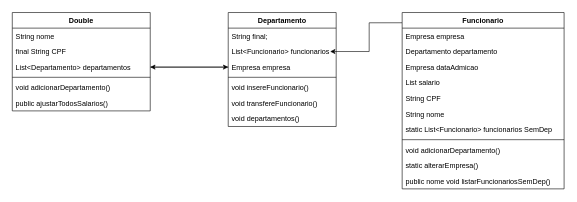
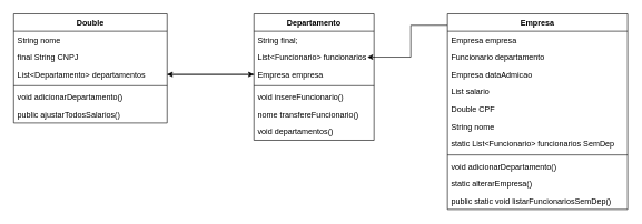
- <mxCell id="20" value="Funcionario" style="swimlane;fontStyle=1;align=center;verticalAlign=top;childLayout=stackLayout;horizontal=1;startSize=26;horizontalStack=0;resizeParent=1;resizeParentMax=0;resizeLast=0;collapsible=1;marginBottom=0;" parent="1" vertex="1"><mxGeometry x="670" y="20" width="270" height="294" as="geometry" /></mxCell>
+ <mxCell id="20" value="Empresa" style="swimlane;fontStyle=1;align=center;verticalAlign=top;childLayout=stackLayout;horizontal=1;startSize=26;horizontalStack=0;resizeParent=1;resizeParentMax=0;resizeLast=0;collapsible=1;marginBottom=0;" parent="1" vertex="1"><mxGeometry x="670" y="20" width="270" height="294" as="geometry" /></mxCell>
- <mxCell id="12" value="final String CPF" style="text;strokeColor=none;fillColor=none;align=left;verticalAlign=top;spacingLeft=4;spacingRight=4;overflow=hidden;rotatable=0;points=[[0,0.5],[1,0.5]];portConstraint=eastwest;" parent="10" vertex="1"><mxGeometry y="52" width="230" height="26" as="geometry" /></mxCell>
+ <mxCell id="12" value="final String CNPJ" style="text;strokeColor=none;fillColor=none;align=left;verticalAlign=top;spacingLeft=4;spacingRight=4;overflow=hidden;rotatable=0;points=[[0,0.5],[1,0.5]];portConstraint=eastwest;" parent="10" vertex="1"><mxGeometry y="52" width="230" height="26" as="geometry" /></mxCell>
- <mxCell id="22" value="Departamento departamento" style="text;strokeColor=none;fillColor=none;align=left;verticalAlign=top;spacingLeft=4;spacingRight=4;overflow=hidden;rotatable=0;points=[[0,0.5],[1,0.5]];portConstraint=eastwest;" parent="20" vertex="1"><mxGeometry y="52" width="270" height="26" as="geometry" /></mxCell>
+ <mxCell id="22" value="Funcionario departamento" style="text;strokeColor=none;fillColor=none;align=left;verticalAlign=top;spacingLeft=4;spacingRight=4;overflow=hidden;rotatable=0;points=[[0,0.5],[1,0.5]];portConstraint=eastwest;" parent="20" vertex="1"><mxGeometry y="52" width="270" height="26" as="geometry" /></mxCell>
- <mxCell id="25" value="String CPF" style="text;strokeColor=none;fillColor=none;align=left;verticalAlign=top;spacingLeft=4;spacingRight=4;overflow=hidden;rotatable=0;points=[[0,0.5],[1,0.5]];portConstraint=eastwest;" parent="20" vertex="1"><mxGeometry y="130" width="270" height="26" as="geometry" /></mxCell>
+ <mxCell id="25" value="Double CPF" style="text;strokeColor=none;fillColor=none;align=left;verticalAlign=top;spacingLeft=4;spacingRight=4;overflow=hidden;rotatable=0;points=[[0,0.5],[1,0.5]];portConstraint=eastwest;" parent="20" vertex="1"><mxGeometry y="130" width="270" height="26" as="geometry" /></mxCell>
- <mxCell id="8" value="void transfereFuncionario()" style="text;strokeColor=none;fillColor=none;align=left;verticalAlign=top;spacingLeft=4;spacingRight=4;overflow=hidden;rotatable=0;points=[[0,0.5],[1,0.5]];portConstraint=eastwest;" parent="2" vertex="1"><mxGeometry y="138" width="180" height="26" as="geometry" /></mxCell>
+ <mxCell id="8" value="nome transfereFuncionario()" style="text;strokeColor=none;fillColor=none;align=left;verticalAlign=top;spacingLeft=4;spacingRight=4;overflow=hidden;rotatable=0;points=[[0,0.5],[1,0.5]];portConstraint=eastwest;" parent="2" vertex="1"><mxGeometry y="138" width="180" height="26" as="geometry" /></mxCell>
- <mxCell id="31" value="public nome void listarFuncionariosSemDep()" style="text;strokeColor=none;fillColor=none;align=left;verticalAlign=top;spacingLeft=4;spacingRight=4;overflow=hidden;rotatable=0;points=[[0,0.5],[1,0.5]];portConstraint=eastwest;" vertex="1" parent="20"><mxGeometry y="268" width="270" height="26" as="geometry" /></mxCell>
+ <mxCell id="31" value="public static void listarFuncionariosSemDep()" style="text;strokeColor=none;fillColor=none;align=left;verticalAlign=top;spacingLeft=4;spacingRight=4;overflow=hidden;rotatable=0;points=[[0,0.5],[1,0.5]];portConstraint=eastwest;" vertex="1" parent="20"><mxGeometry y="268" width="270" height="26" as="geometry" /></mxCell>
